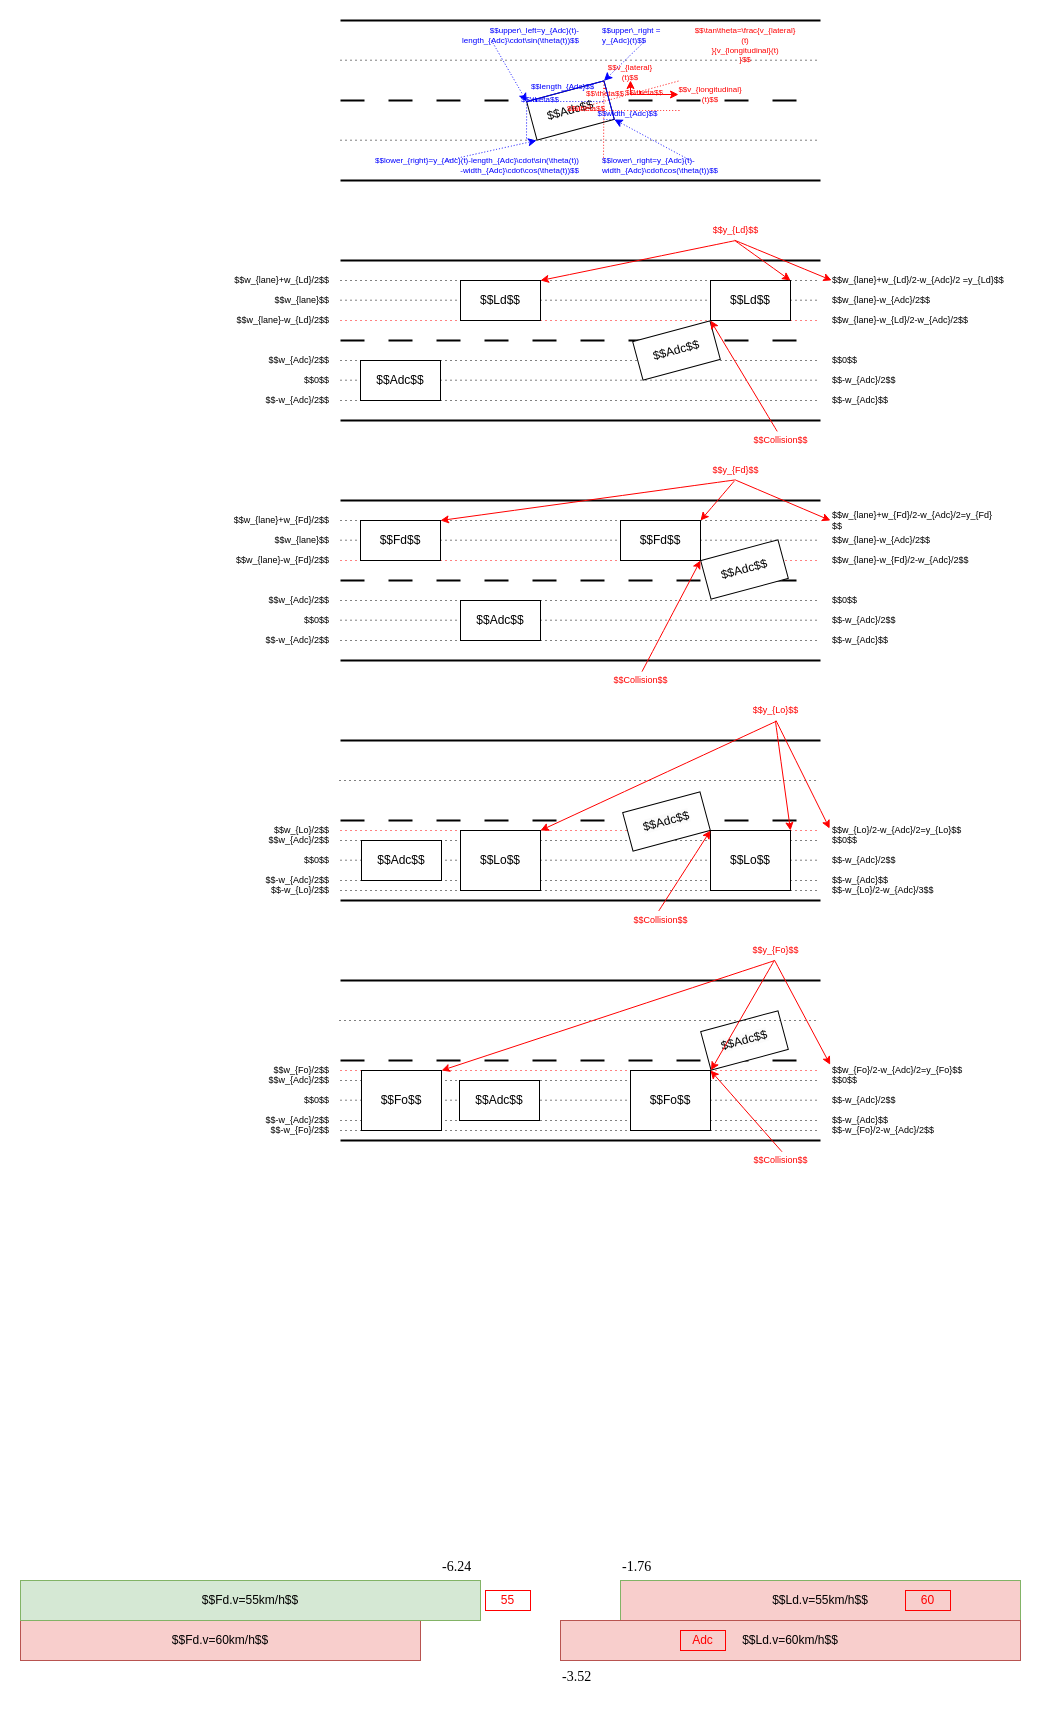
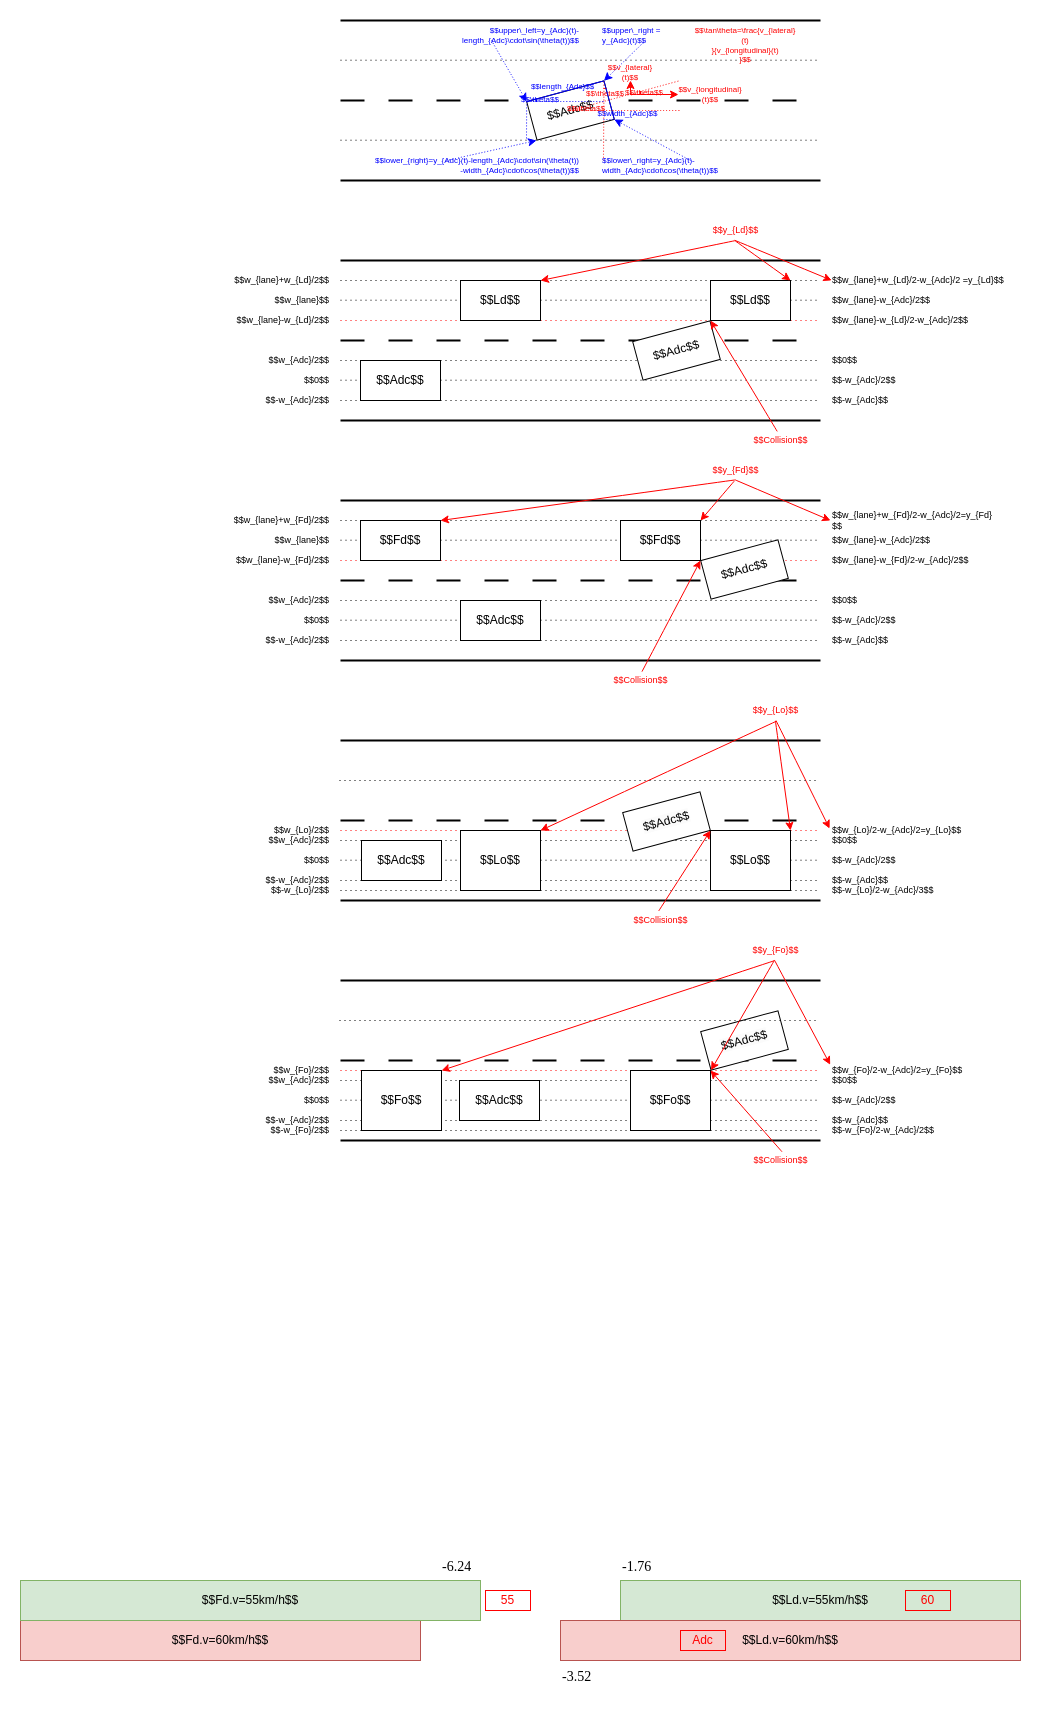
- <mxCell id="161" value="$$Ld.v=55km/h$$" style="rounded=0;whiteSpace=wrap;html=1;fillColor=#f8cecc;strokeColor=#82b366;" vertex="1" parent="1"><mxGeometry x="620" y="1580" width="400" height="40" as="geometry" /></mxCell>
+ <mxCell id="161" value="$$Ld.v=55km/h$$" style="rounded=0;whiteSpace=wrap;html=1;fillColor=#d5e8d4;strokeColor=#82b366;" vertex="1" parent="1"><mxGeometry x="620" y="1580" width="400" height="40" as="geometry" /></mxCell>
